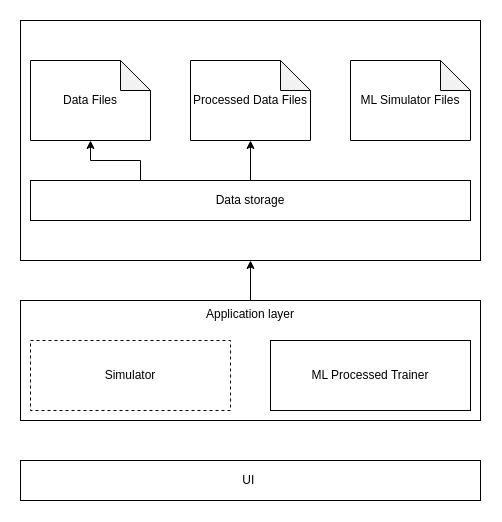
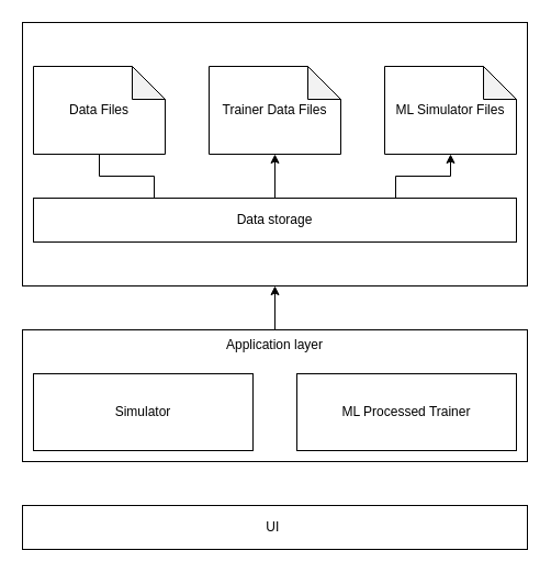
- <mxCell id="9" value="Processed Data Files" style="shape=note;whiteSpace=wrap;html=1;backgroundOutline=1;darkOpacity=0.05;" parent="1" vertex="1"><mxGeometry x="190" y="60" width="120" height="80" as="geometry" /></mxCell>
+ <mxCell id="9" value="Trainer Data Files" style="shape=note;whiteSpace=wrap;html=1;backgroundOutline=1;darkOpacity=0.05;" parent="1" vertex="1"><mxGeometry x="190" y="60" width="120" height="80" as="geometry" /></mxCell>
- <mxCell id="11" style="edgeStyle=orthogonalEdgeStyle;rounded=0;orthogonalLoop=1;jettySize=auto;html=1;exitX=0.25;exitY=0;exitDx=0;exitDy=0;entryX=0.5;entryY=1;entryDx=0;entryDy=0;entryPerimeter=0;" parent="1" source="14" target="8" edge="1"><mxGeometry relative="1" as="geometry" /></mxCell>
+ <mxCell id="11" style="edgeStyle=orthogonalEdgeStyle;rounded=0;orthogonalLoop=1;jettySize=auto;html=1;exitX=0.25;exitY=0;exitDx=0;exitDy=0;entryX=0.5;entryY=1;entryDx=0;entryDy=0;entryPerimeter=0;endArrow=none;" parent="1" source="14" target="8" edge="1"><mxGeometry relative="1" as="geometry" /></mxCell>
+ <mxCell id="13" style="edgeStyle=orthogonalEdgeStyle;rounded=0;orthogonalLoop=1;jettySize=auto;html=1;exitX=0.75;exitY=0;exitDx=0;exitDy=0;entryX=0.5;entryY=1;entryDx=0;entryDy=0;entryPerimeter=0;" parent="1" source="14" target="10" edge="1"><mxGeometry relative="1" as="geometry" /></mxCell>
- <mxCell id="4" value="Simulator" style="rounded=0;whiteSpace=wrap;html=1;dashed=1;" parent="1" vertex="1"><mxGeometry x="30" y="340" width="200" height="70" as="geometry" /></mxCell>
+ <mxCell id="4" value="Simulator" style="rounded=0;whiteSpace=wrap;html=1;" parent="1" vertex="1"><mxGeometry x="30" y="340" width="200" height="70" as="geometry" /></mxCell>
